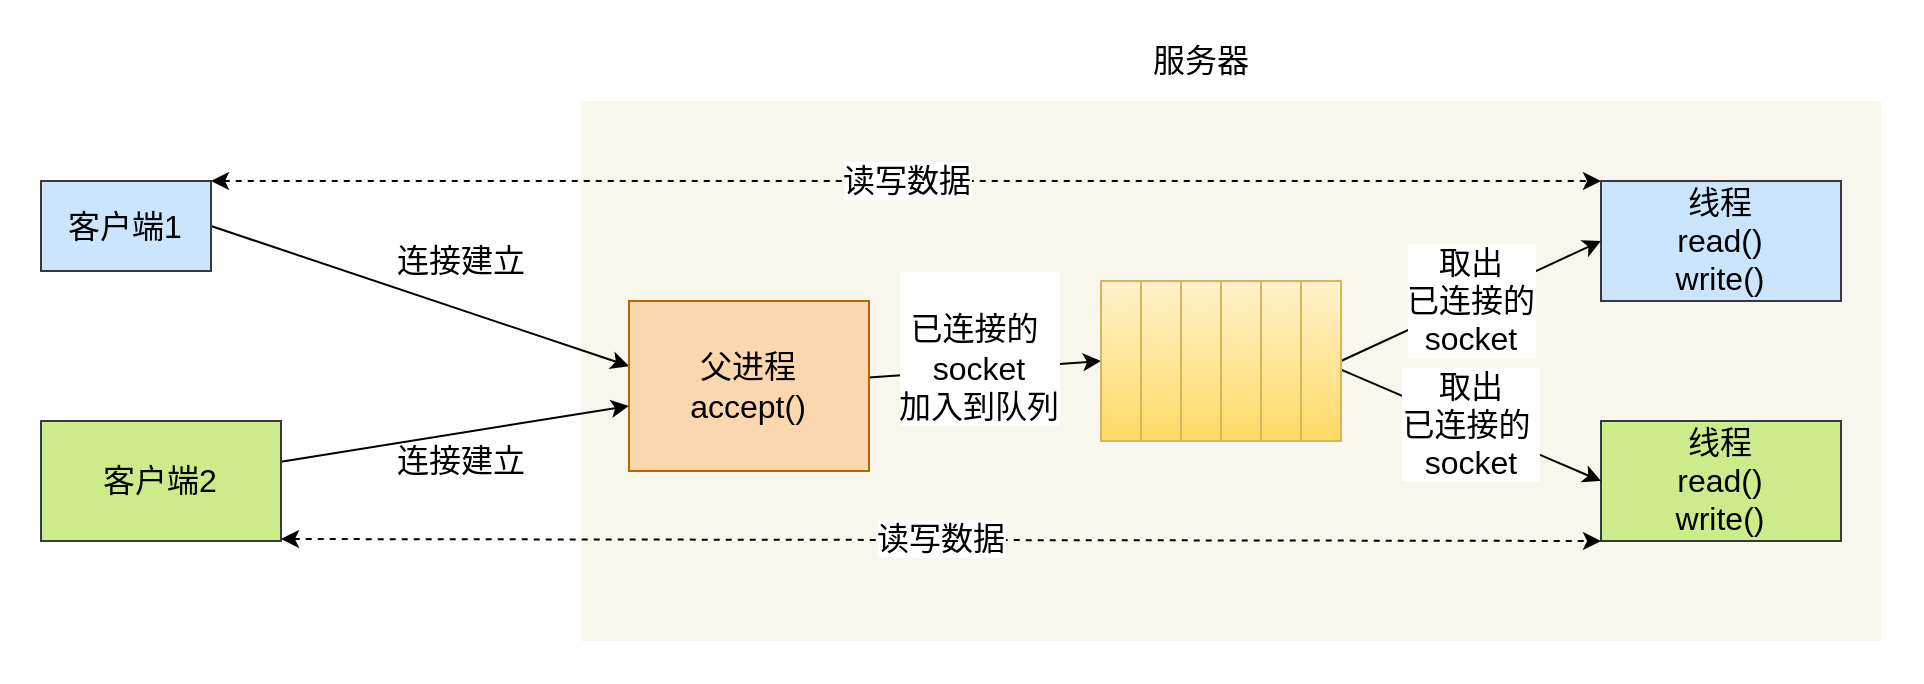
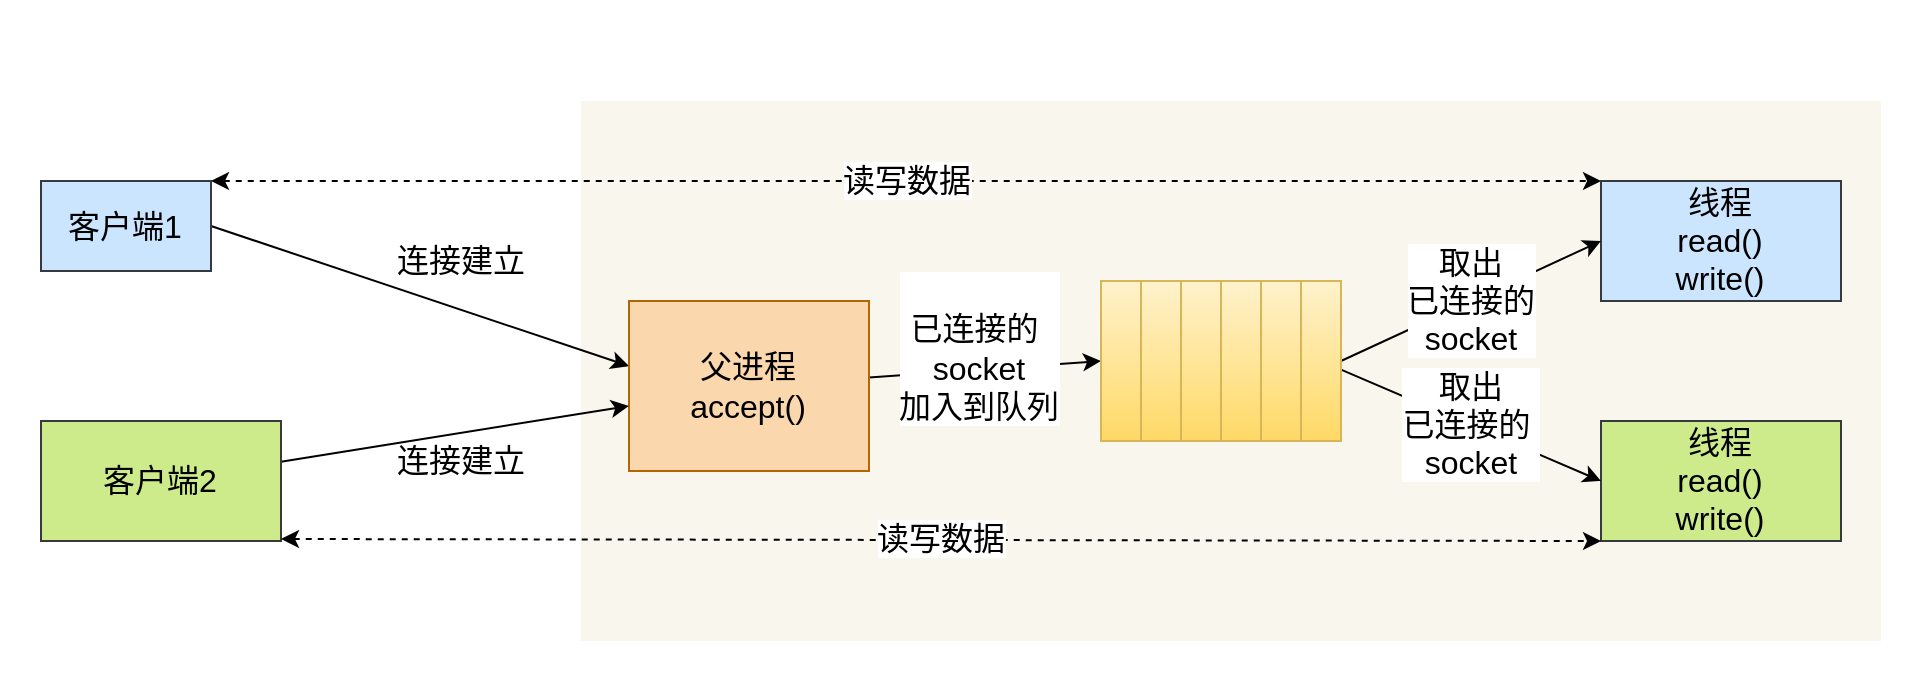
- <mxCell id="12" value="服务器" style="text;html=1;align=center;verticalAlign=middle;resizable=0;points=[];autosize=1;fontSize=16;" vertex="1" parent="1"><mxGeometry x="570" y="20" width="60" height="20" as="geometry" /></mxCell>
